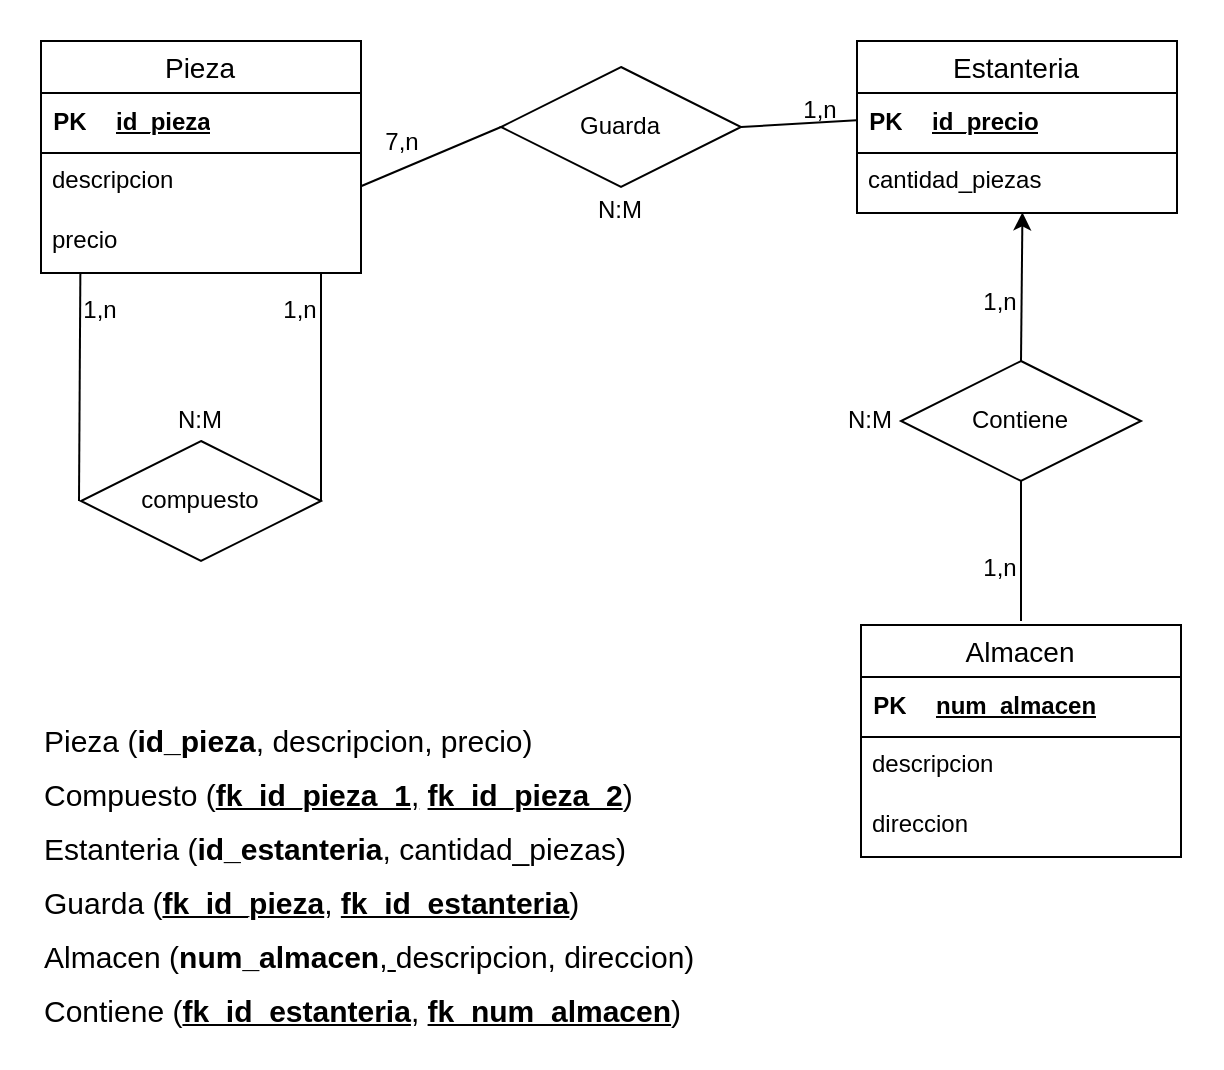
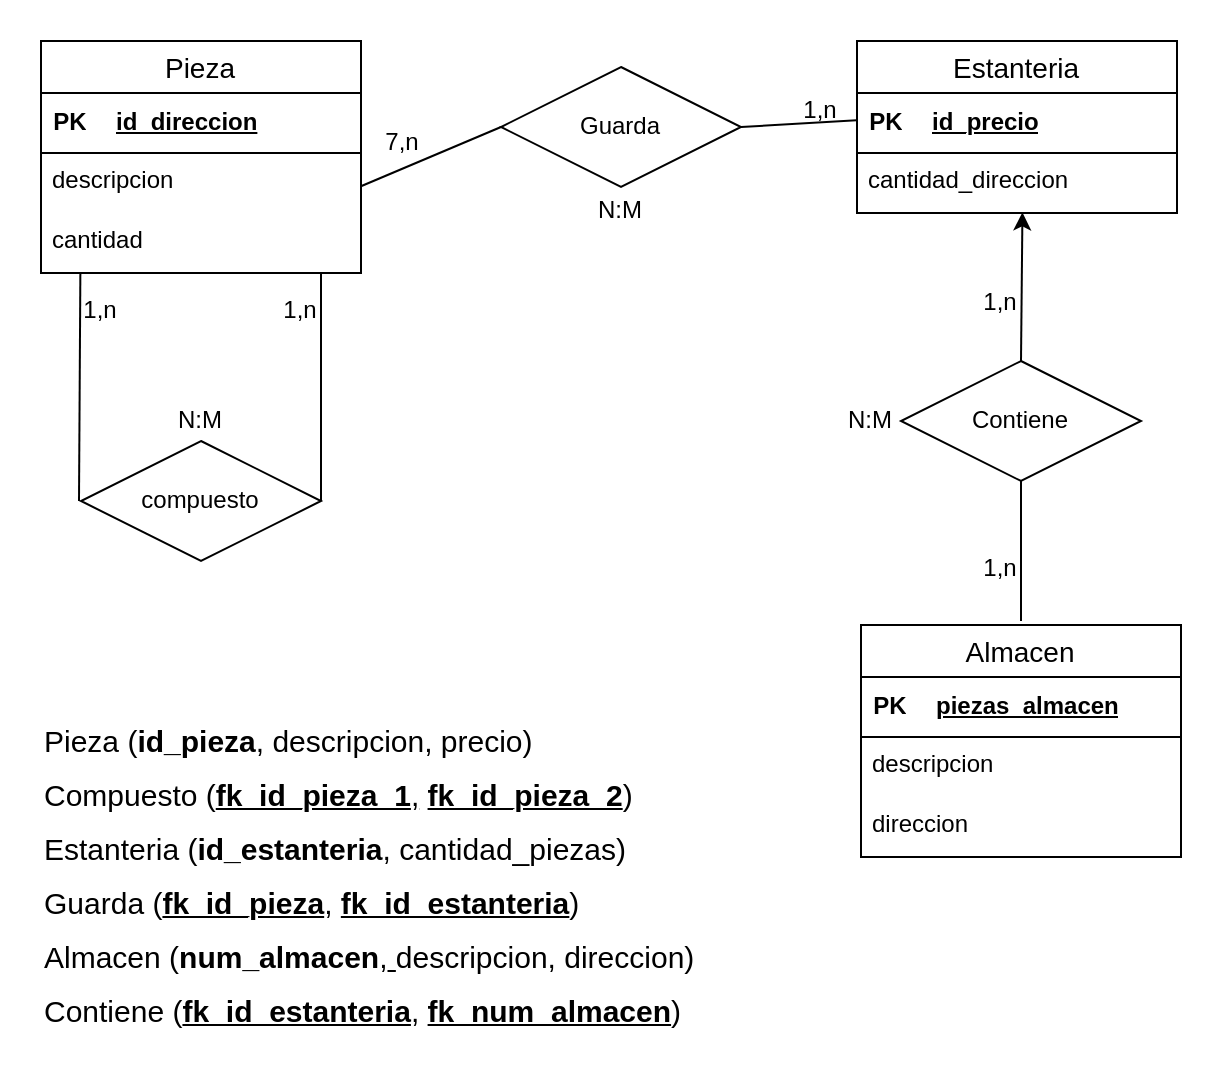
- <mxCell id="6" value="id_pieza" style="shape=partialRectangle;connectable=0;fillColor=none;top=0;left=0;bottom=0;right=0;align=left;spacingLeft=6;fontStyle=5;overflow=hidden;whiteSpace=wrap;html=1;" parent="4" vertex="1"><mxGeometry x="30" width="130" height="30" as="geometry"><mxRectangle width="130" height="30" as="alternateBounds" /></mxGeometry></mxCell>
+ <mxCell id="6" value="id_direccion" style="shape=partialRectangle;connectable=0;fillColor=none;top=0;left=0;bottom=0;right=0;align=left;spacingLeft=6;fontStyle=5;overflow=hidden;whiteSpace=wrap;html=1;" parent="4" vertex="1"><mxGeometry x="30" width="130" height="30" as="geometry"><mxRectangle width="130" height="30" as="alternateBounds" /></mxGeometry></mxCell>
- <mxCell id="39" value="cantidad_piezas" style="text;strokeColor=none;fillColor=none;spacingLeft=4;spacingRight=4;overflow=hidden;rotatable=0;points=[[0,0.5],[1,0.5]];portConstraint=eastwest;fontSize=12;whiteSpace=wrap;html=1;" parent="34" vertex="1"><mxGeometry y="56" width="160" height="30" as="geometry" /></mxCell>
+ <mxCell id="39" value="cantidad_direccion" style="text;strokeColor=none;fillColor=none;spacingLeft=4;spacingRight=4;overflow=hidden;rotatable=0;points=[[0,0.5],[1,0.5]];portConstraint=eastwest;fontSize=12;whiteSpace=wrap;html=1;" parent="34" vertex="1"><mxGeometry y="56" width="160" height="30" as="geometry" /></mxCell>
- <mxCell id="8" value="precio" style="text;strokeColor=none;fillColor=none;spacingLeft=4;spacingRight=4;overflow=hidden;rotatable=0;points=[[0,0.5],[1,0.5]];portConstraint=eastwest;fontSize=12;whiteSpace=wrap;html=1;" parent="2" vertex="1"><mxGeometry y="86" width="160" height="30" as="geometry" /></mxCell>
+ <mxCell id="8" value="cantidad" style="text;strokeColor=none;fillColor=none;spacingLeft=4;spacingRight=4;overflow=hidden;rotatable=0;points=[[0,0.5],[1,0.5]];portConstraint=eastwest;fontSize=12;whiteSpace=wrap;html=1;" parent="2" vertex="1"><mxGeometry y="86" width="160" height="30" as="geometry" /></mxCell>
- <mxCell id="31" value="num_almacen" style="shape=partialRectangle;connectable=0;fillColor=none;top=0;left=0;bottom=0;right=0;align=left;spacingLeft=6;fontStyle=5;overflow=hidden;whiteSpace=wrap;html=1;" parent="29" vertex="1"><mxGeometry x="30" width="130" height="30" as="geometry"><mxRectangle width="130" height="30" as="alternateBounds" /></mxGeometry></mxCell>
+ <mxCell id="31" value="piezas_almacen" style="shape=partialRectangle;connectable=0;fillColor=none;top=0;left=0;bottom=0;right=0;align=left;spacingLeft=6;fontStyle=5;overflow=hidden;whiteSpace=wrap;html=1;" parent="29" vertex="1"><mxGeometry x="30" width="130" height="30" as="geometry"><mxRectangle width="130" height="30" as="alternateBounds" /></mxGeometry></mxCell>
